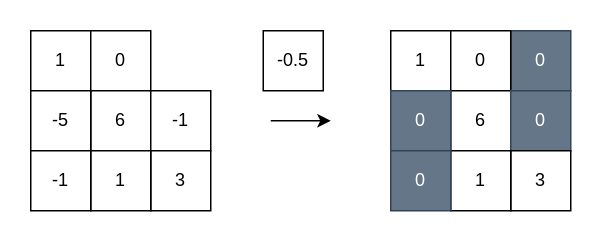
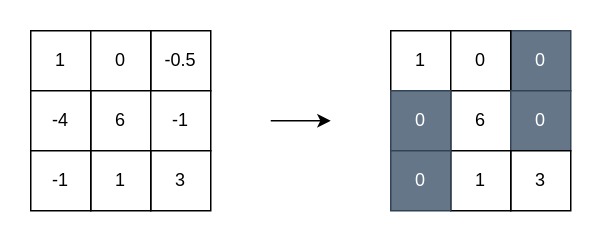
- <mxCell id="3" value="-0.5" style="whiteSpace=wrap;html=1;aspect=fixed;" vertex="1" parent="1"><mxGeometry x="175" y="20" width="40" height="40" as="geometry" /></mxCell>
+ <mxCell id="3" value="-0.5" style="whiteSpace=wrap;html=1;aspect=fixed;" vertex="1" parent="1"><mxGeometry x="100" y="20" width="40" height="40" as="geometry" /></mxCell>
- <mxCell id="6" value="-5" style="whiteSpace=wrap;html=1;aspect=fixed;" vertex="1" parent="1"><mxGeometry x="20" y="60" width="40" height="40" as="geometry" /></mxCell>
+ <mxCell id="6" value="-4" style="whiteSpace=wrap;html=1;aspect=fixed;" vertex="1" parent="1"><mxGeometry x="20" y="60" width="40" height="40" as="geometry" /></mxCell>
